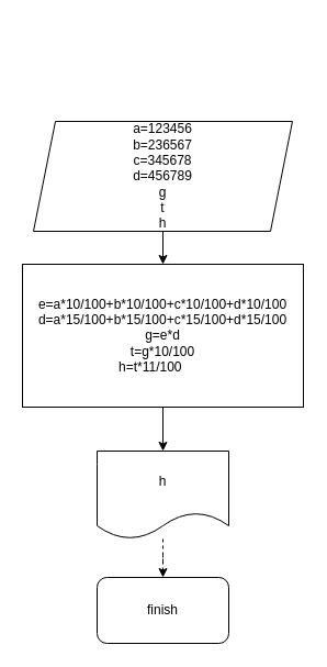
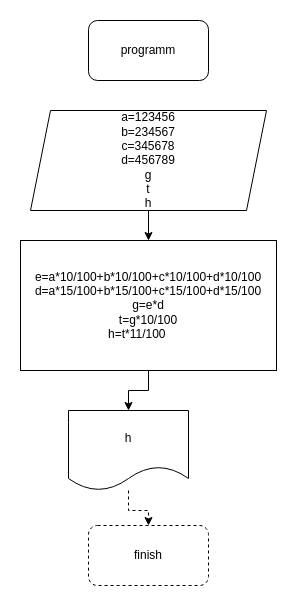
+ <mxCell id="2" value="programm" style="rounded=1;whiteSpace=wrap;html=1;" vertex="1" parent="1"><mxGeometry x="88" y="20" width="120" height="60" as="geometry" /></mxCell>
- <mxCell id="4" value="a=123456&lt;br&gt;b=236567&lt;br&gt;c=345678&lt;br&gt;d=456789&lt;br&gt;g&lt;br&gt;t&lt;br&gt;h" style="shape=parallelogram;perimeter=parallelogramPerimeter;whiteSpace=wrap;html=1;fixedSize=1;" vertex="1" parent="1"><mxGeometry x="30" y="110" width="236" height="100" as="geometry" /></mxCell>
+ <mxCell id="4" value="a=123456&lt;br&gt;b=234567&lt;br&gt;c=345678&lt;br&gt;d=456789&lt;br&gt;g&lt;br&gt;t&lt;br&gt;h" style="shape=parallelogram;perimeter=parallelogramPerimeter;whiteSpace=wrap;html=1;fixedSize=1;" vertex="1" parent="1"><mxGeometry x="30" y="110" width="236" height="100" as="geometry" /></mxCell>
- <mxCell id="8" value="h" style="shape=document;whiteSpace=wrap;html=1;boundedLbl=1;rounded=0;" vertex="1" parent="1"><mxGeometry x="88" y="410" width="120" height="80" as="geometry" /></mxCell>
+ <mxCell id="8" value="h" style="shape=document;whiteSpace=wrap;html=1;boundedLbl=1;rounded=0;" vertex="1" parent="1"><mxGeometry x="68" y="410" width="120" height="80" as="geometry" /></mxCell>
- <mxCell id="9" value="finish" style="rounded=1;whiteSpace=wrap;html=1;" vertex="1" parent="1"><mxGeometry x="88" y="525" width="120" height="60" as="geometry" /></mxCell>
+ <mxCell id="9" value="finish" style="rounded=1;whiteSpace=wrap;html=1;dashed=1;" vertex="1" parent="1"><mxGeometry x="88" y="525" width="120" height="60" as="geometry" /></mxCell>
